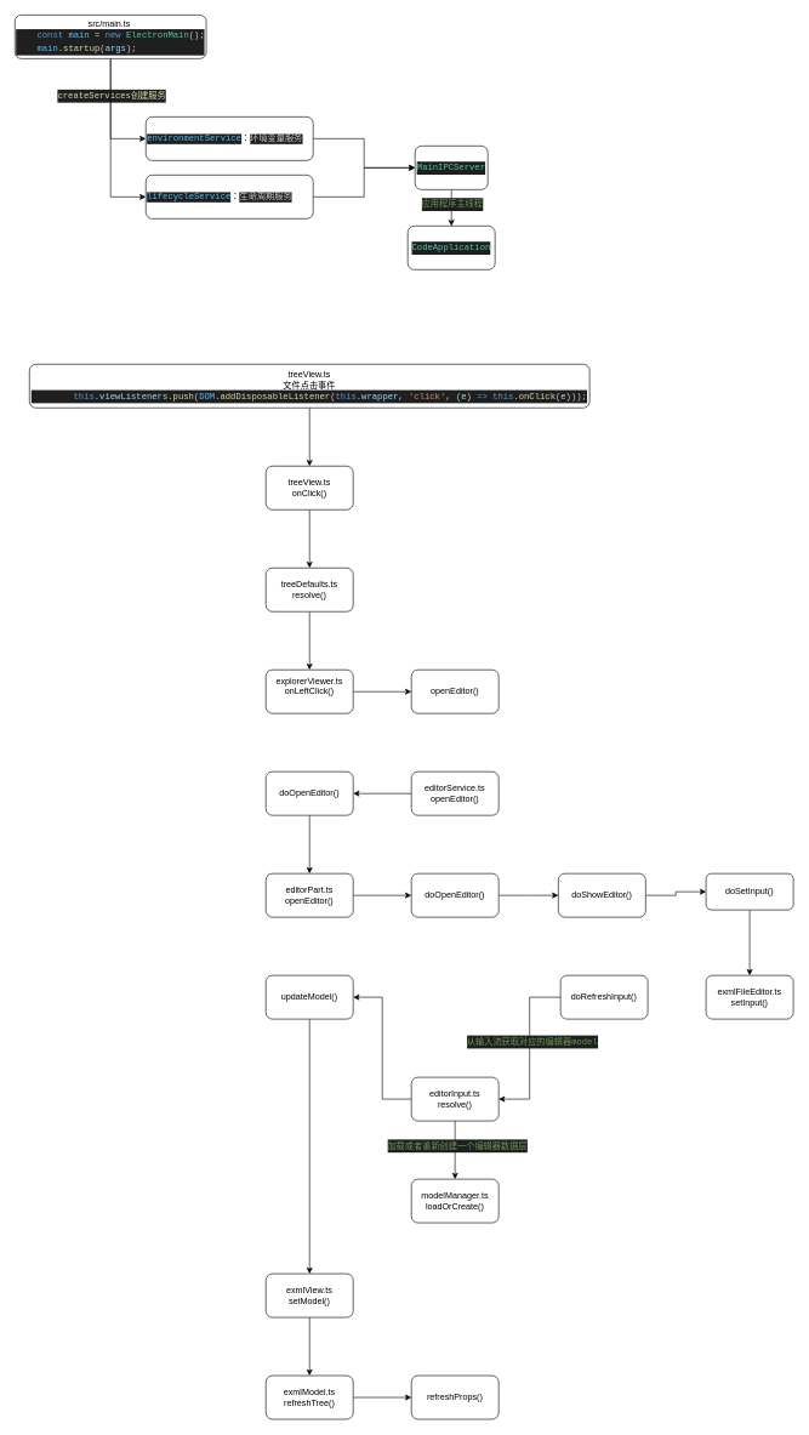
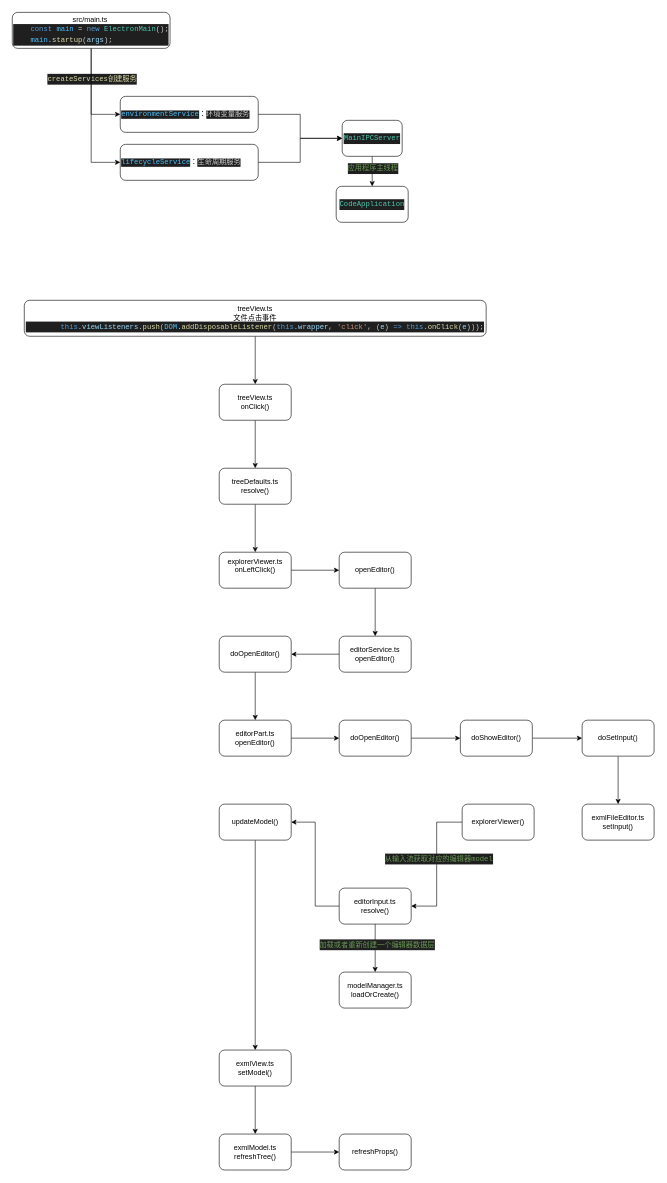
+ <mxCell id="22" value="" style="edgeStyle=orthogonalEdgeStyle;rounded=0;orthogonalLoop=1;jettySize=auto;html=1;" edge="1" parent="1" source="23" target="25"><mxGeometry relative="1" as="geometry" /></mxCell>
- <mxCell id="35" value="doSetInput()" style="whiteSpace=wrap;html=1;rounded=1;" vertex="1" parent="1"><mxGeometry x="970" y="1200" width="120" height="50" as="geometry" /></mxCell>
+ <mxCell id="35" value="doSetInput()" style="whiteSpace=wrap;html=1;rounded=1;" vertex="1" parent="1"><mxGeometry x="970" y="1200" width="120" height="60" as="geometry" /></mxCell>
- <mxCell id="39" value="doRefreshInput()" style="whiteSpace=wrap;html=1;rounded=1;" vertex="1" parent="1"><mxGeometry x="770" y="1340" width="120" height="60" as="geometry" /></mxCell>
+ <mxCell id="39" value="explorerViewer()" style="whiteSpace=wrap;html=1;rounded=1;" vertex="1" parent="1"><mxGeometry x="770" y="1340" width="120" height="60" as="geometry" /></mxCell>
